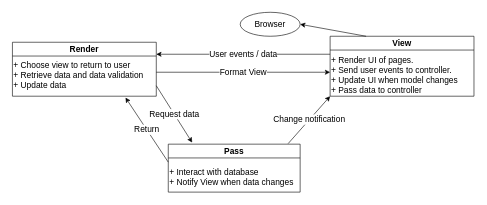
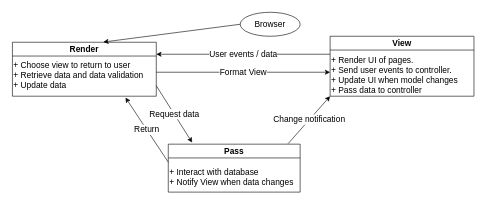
- <mxCell id="10" value="" style="endArrow=classic;html=1;rounded=0;fontSize=14;exitX=0.25;exitY=0;exitDx=0;exitDy=0;entryX=1;entryY=0.5;entryDx=0;entryDy=0;" parent="1" source="5" target="2" edge="1"><mxGeometry width="50" height="50" relative="1" as="geometry"><mxPoint x="390" y="340" as="sourcePoint" /><mxPoint x="440" y="290" as="targetPoint" /></mxGeometry></mxCell>
+ <mxCell id="9" value="" style="endArrow=classic;html=1;rounded=0;fontSize=14;exitX=0;exitY=0.5;exitDx=0;exitDy=0;entryX=0.632;entryY=-0.004;entryDx=0;entryDy=0;entryPerimeter=0;" parent="1" source="2" target="3" edge="1"><mxGeometry width="50" height="50" relative="1" as="geometry"><mxPoint x="390" y="340" as="sourcePoint" /><mxPoint x="440" y="290" as="targetPoint" /></mxGeometry></mxCell>
